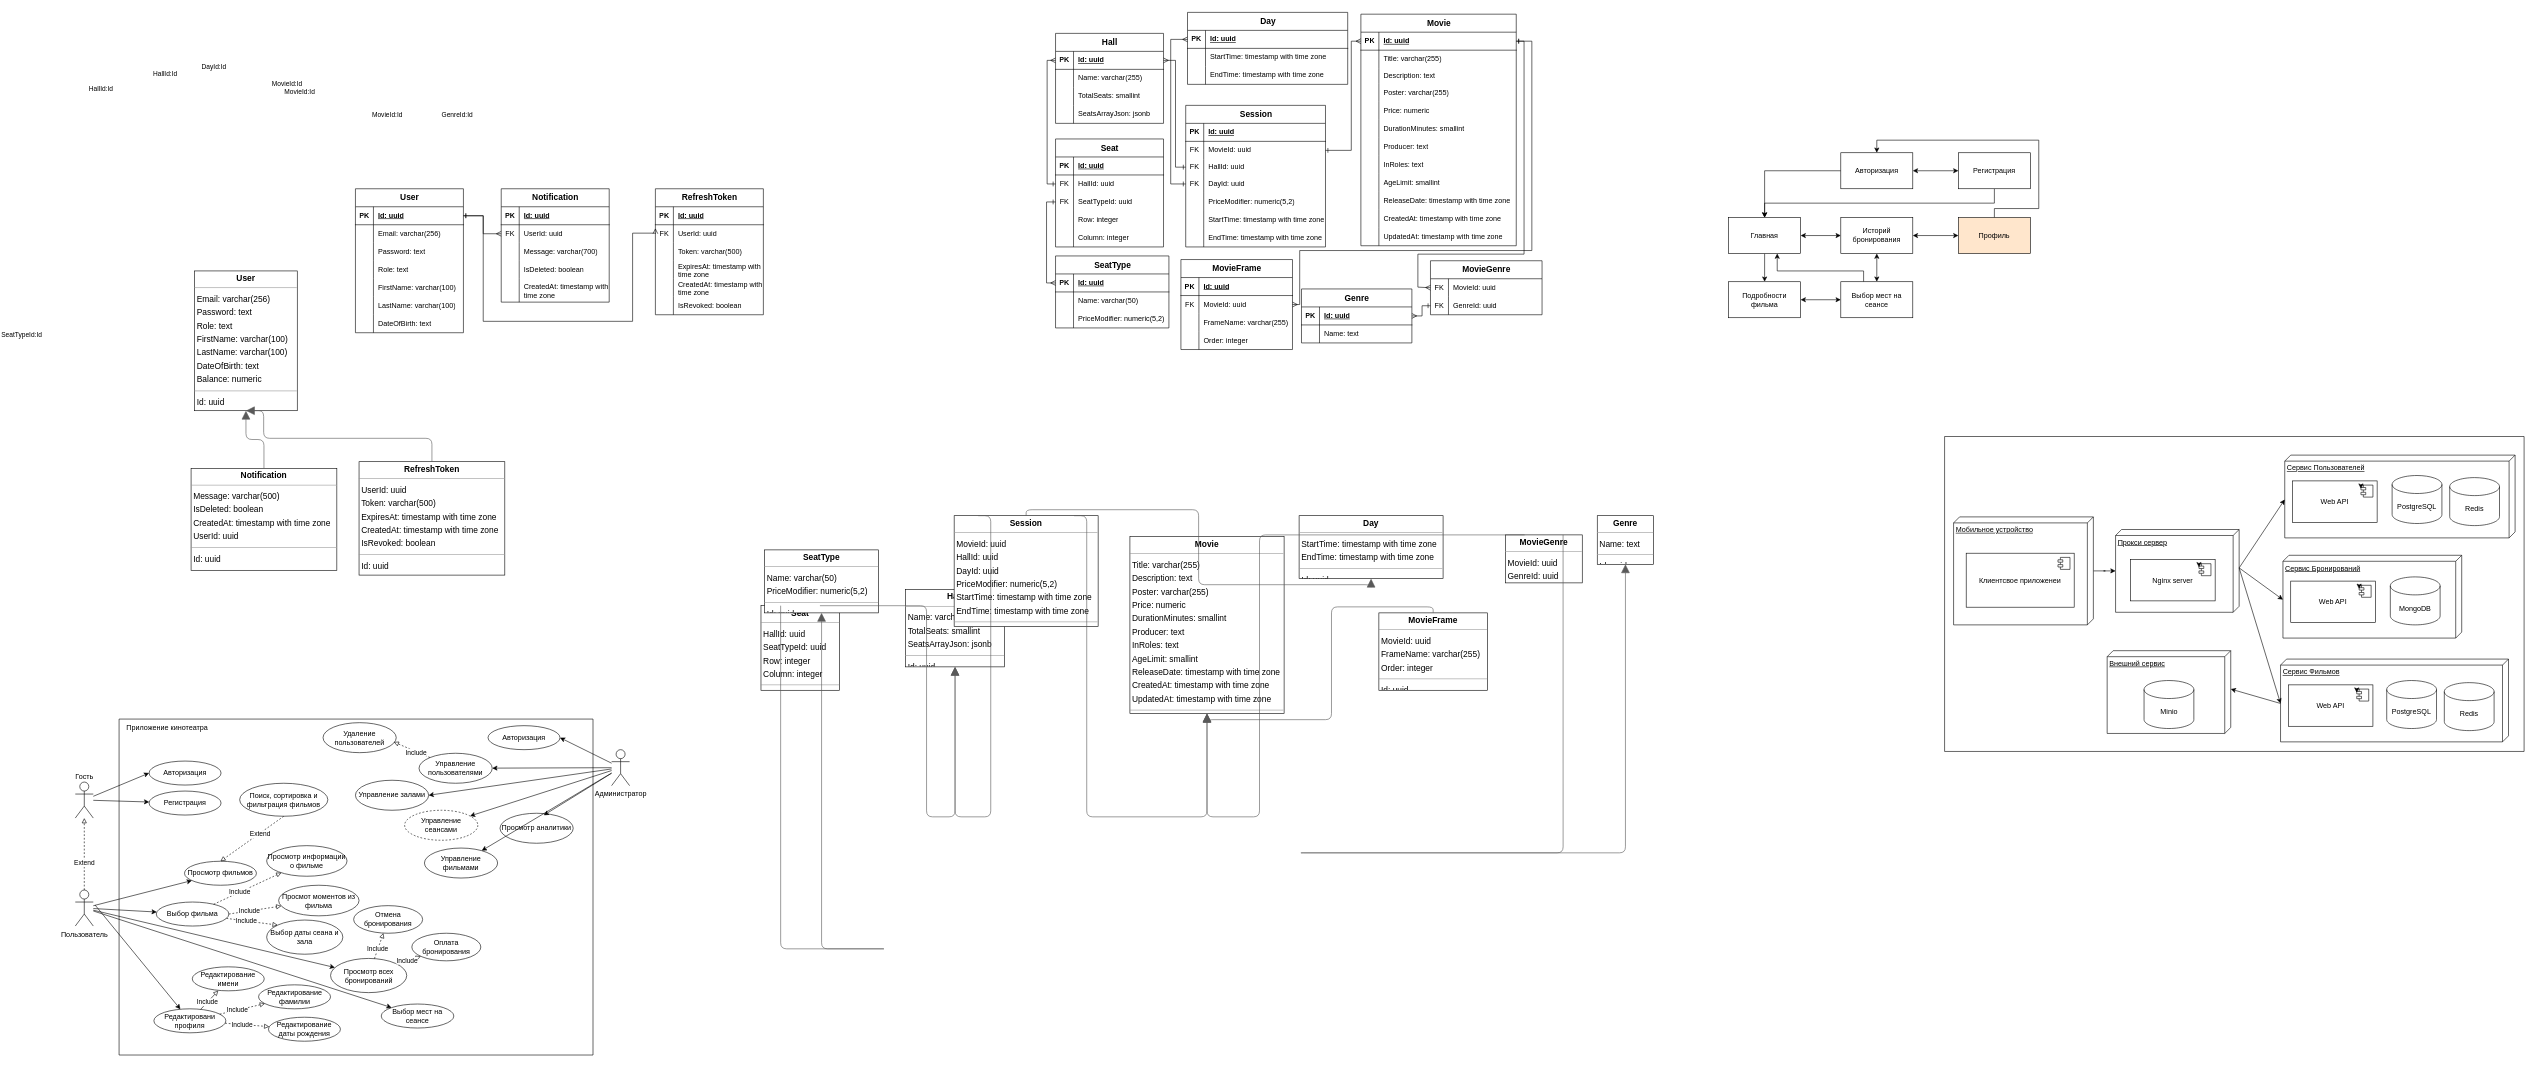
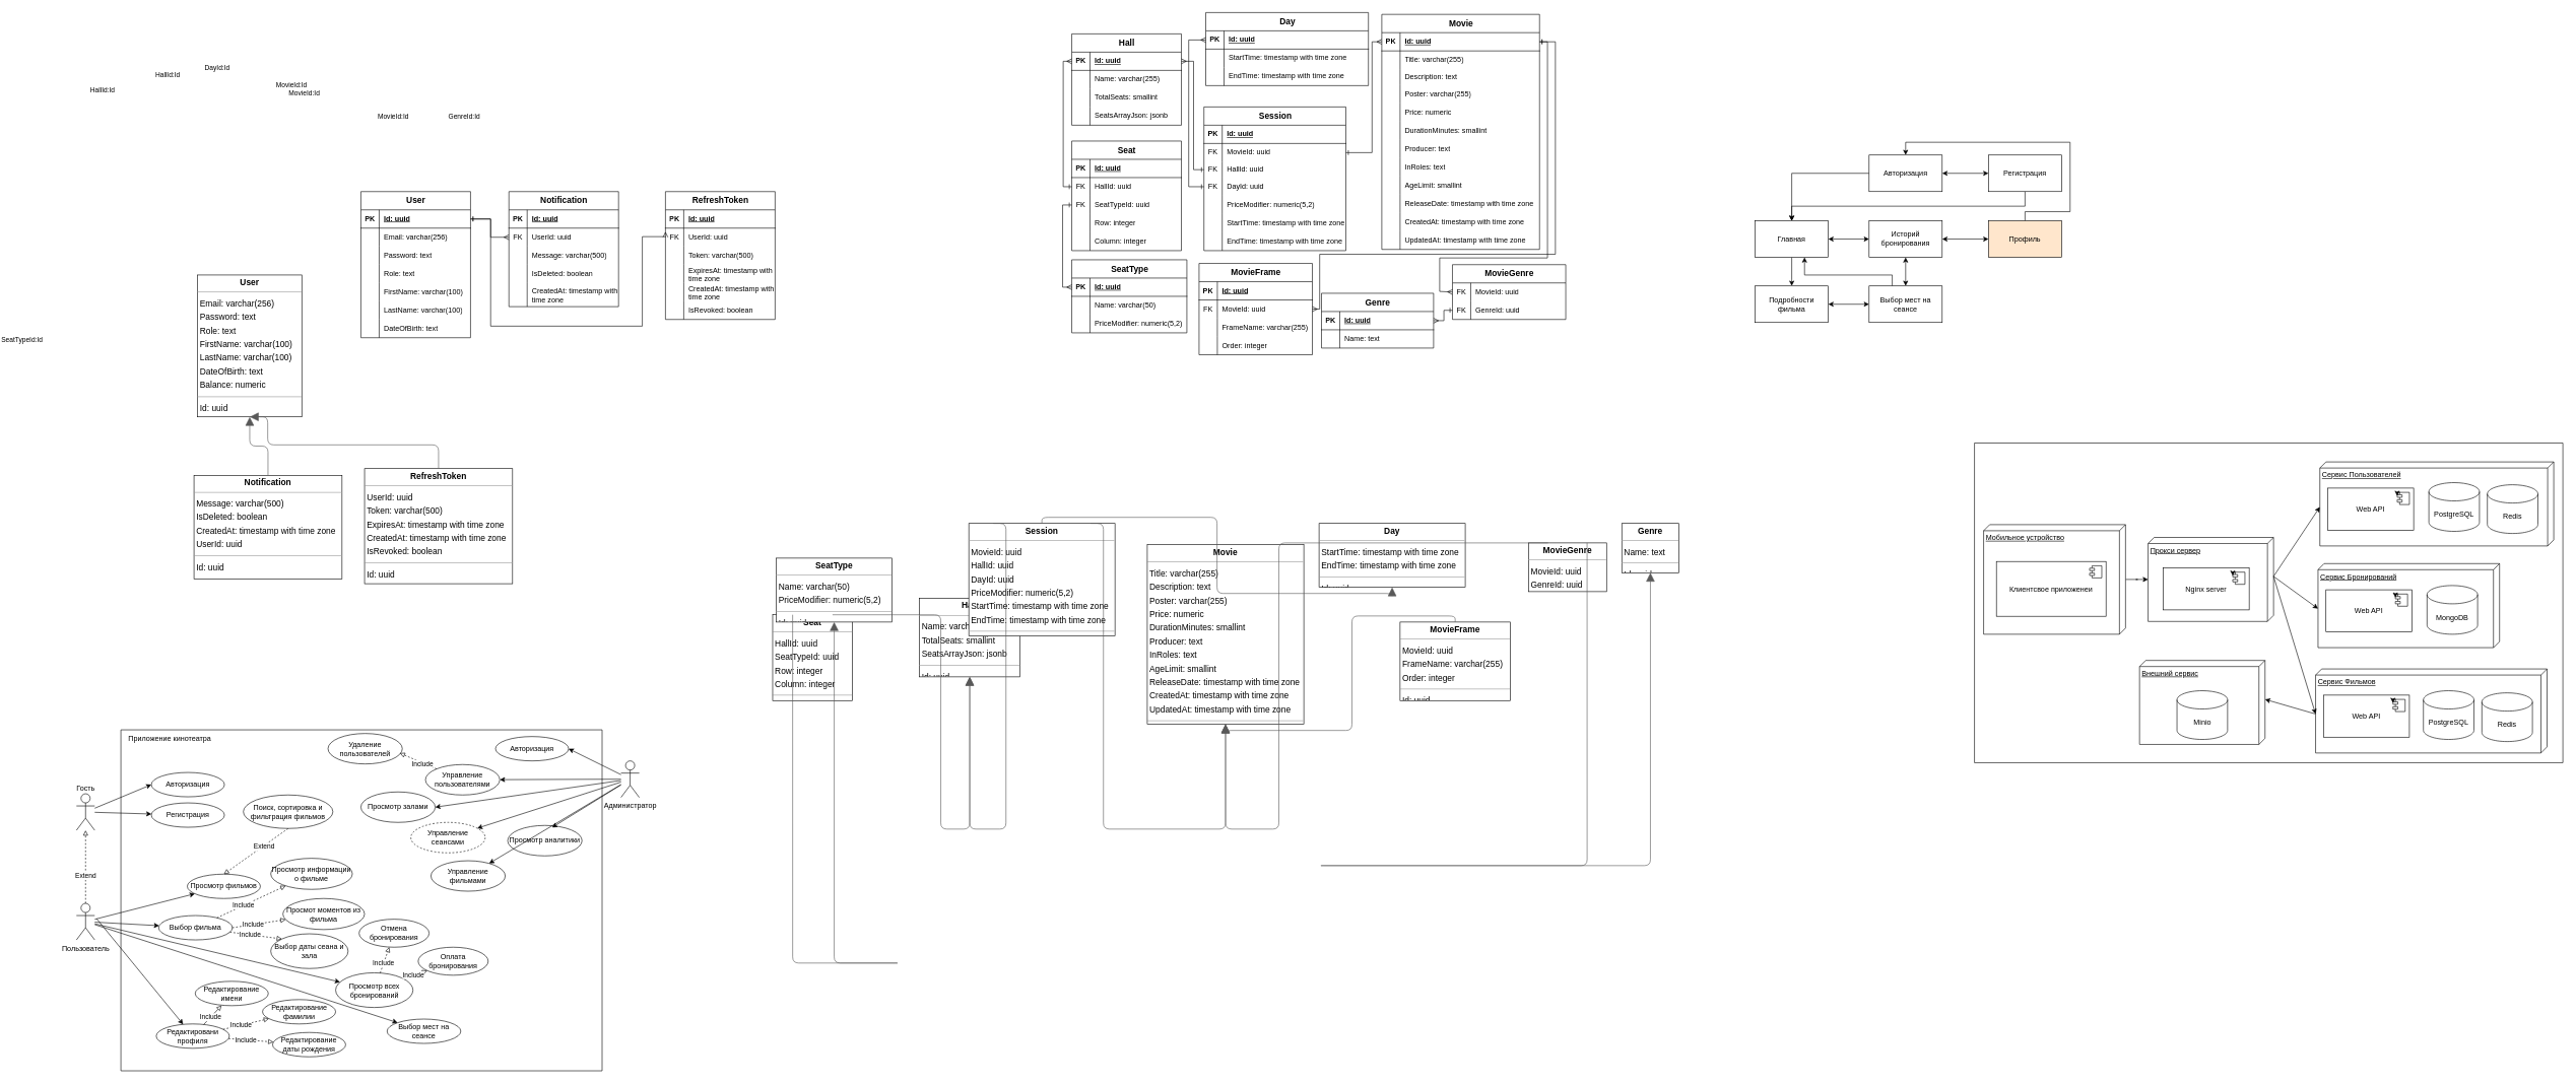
- <mxCell id="100" value="Message: varchar(700)" style="shape=partialRectangle;connectable=0;fillColor=none;top=0;left=0;bottom=0;right=0;align=left;spacingLeft=6;overflow=hidden;whiteSpace=wrap;html=1;" vertex="1" parent="98"><mxGeometry x="30" width="150" height="30" as="geometry"><mxRectangle width="150" height="30" as="alternateBounds" /></mxGeometry></mxCell>
+ <mxCell id="100" value="Message: varchar(500)" style="shape=partialRectangle;connectable=0;fillColor=none;top=0;left=0;bottom=0;right=0;align=left;spacingLeft=6;overflow=hidden;whiteSpace=wrap;html=1;" vertex="1" parent="98"><mxGeometry x="30" width="150" height="30" as="geometry"><mxRectangle width="150" height="30" as="alternateBounds" /></mxGeometry></mxCell>
- <mxCell id="43" value="Управление залами" style="ellipse;whiteSpace=wrap;html=1;fillColor=none;" vertex="1" parent="2"><mxGeometry x="394" y="102" width="122" height="50" as="geometry" /></mxCell>
+ <mxCell id="43" value="Просмотр залами" style="ellipse;whiteSpace=wrap;html=1;fillColor=none;" vertex="1" parent="2"><mxGeometry x="394" y="102" width="122" height="50" as="geometry" /></mxCell>
